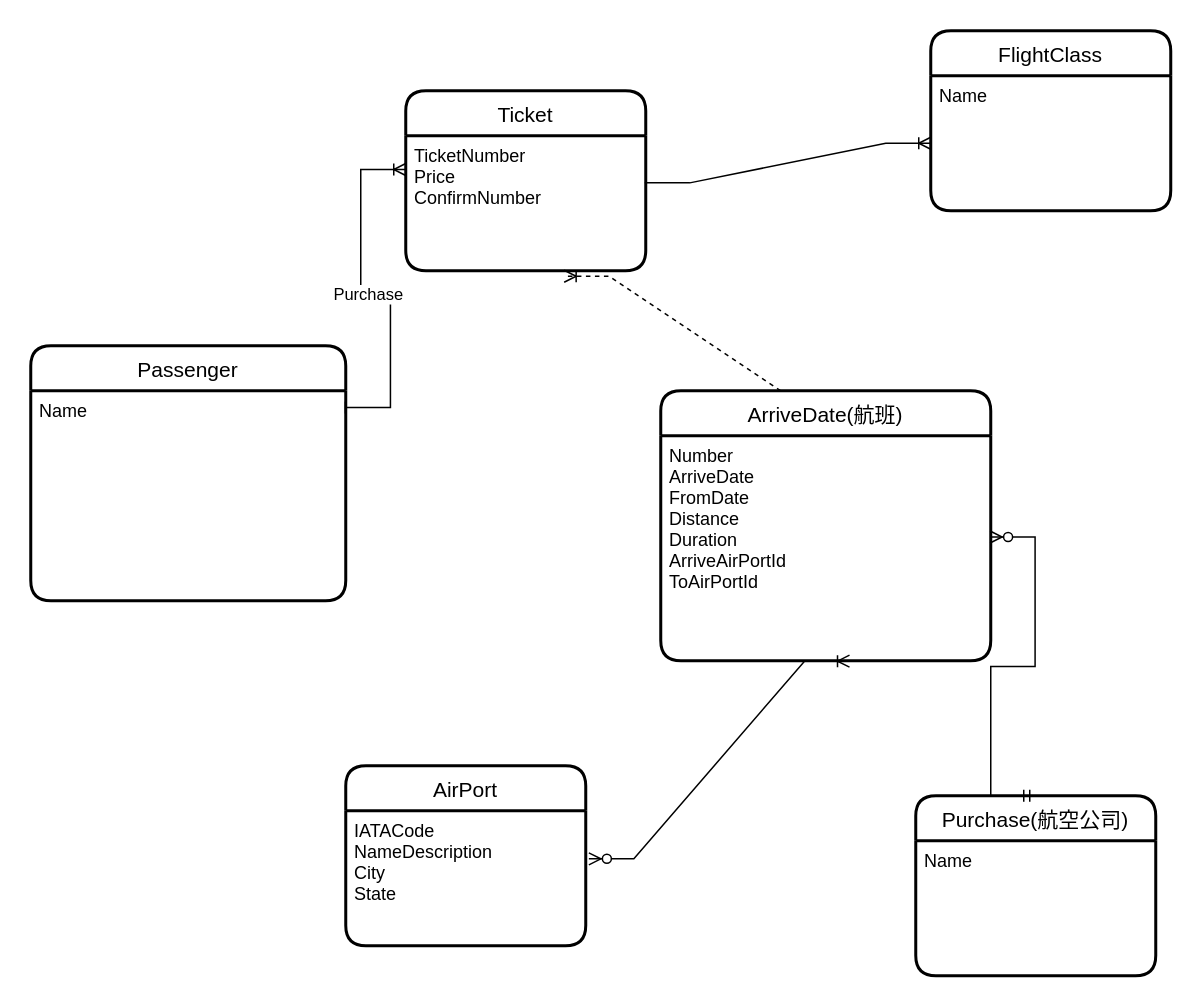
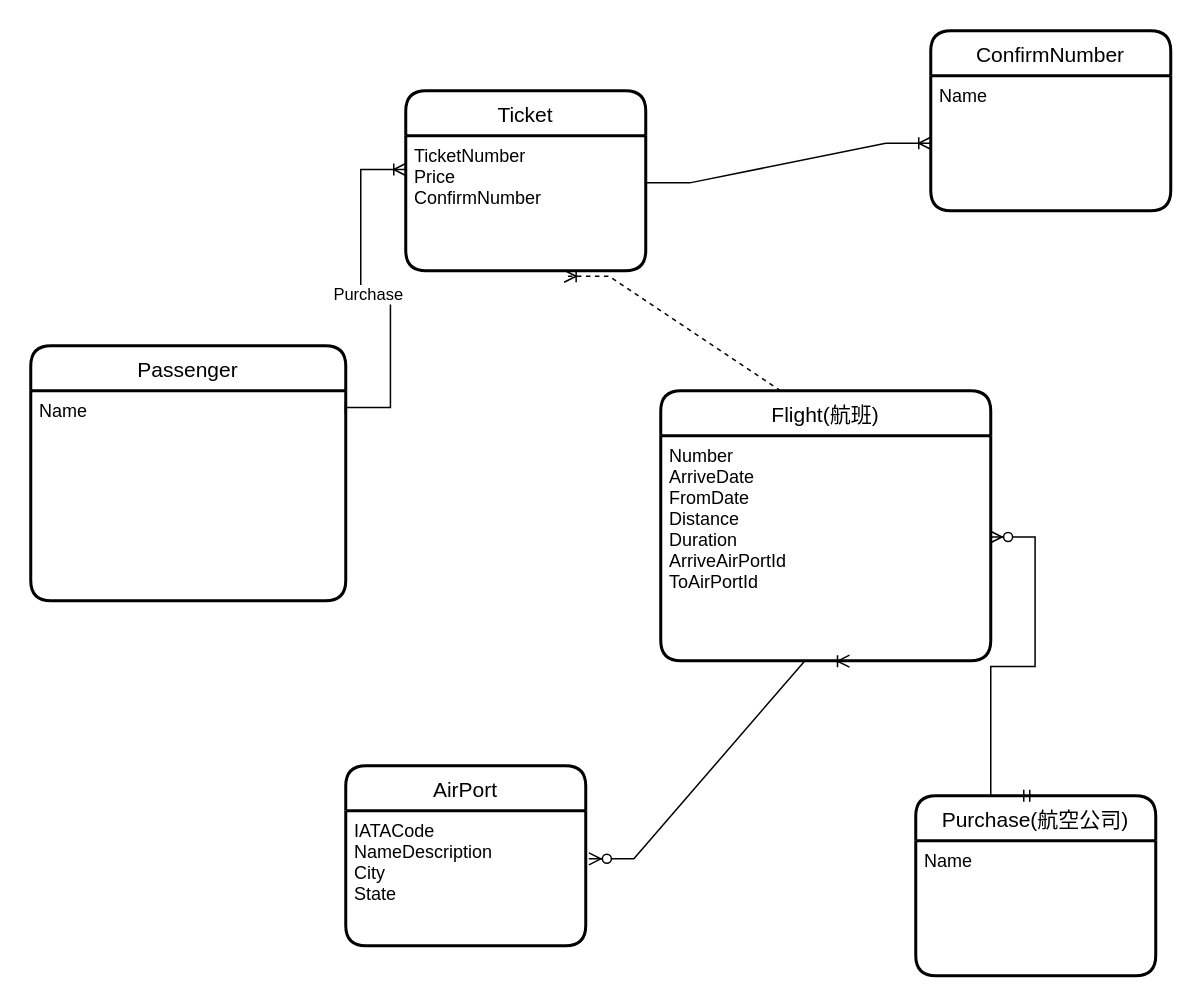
- <mxCell id="17" value="FlightClass" style="swimlane;childLayout=stackLayout;horizontal=1;startSize=30;horizontalStack=0;rounded=1;fontSize=14;fontStyle=0;strokeWidth=2;resizeParent=0;resizeLast=1;shadow=0;dashed=0;align=center;" vertex="1" parent="1"><mxGeometry x="620" y="20" width="160" height="120" as="geometry" /></mxCell>
+ <mxCell id="17" value="ConfirmNumber" style="swimlane;childLayout=stackLayout;horizontal=1;startSize=30;horizontalStack=0;rounded=1;fontSize=14;fontStyle=0;strokeWidth=2;resizeParent=0;resizeLast=1;shadow=0;dashed=0;align=center;" vertex="1" parent="1"><mxGeometry x="620" y="20" width="160" height="120" as="geometry" /></mxCell>
- <mxCell id="4" value="ArriveDate(航班)" style="swimlane;childLayout=stackLayout;horizontal=1;startSize=30;horizontalStack=0;rounded=1;fontSize=14;fontStyle=0;strokeWidth=2;resizeParent=0;resizeLast=1;shadow=0;dashed=0;align=center;" vertex="1" parent="1"><mxGeometry x="440" y="260" width="220" height="180" as="geometry" /></mxCell>
+ <mxCell id="4" value="Flight(航班)" style="swimlane;childLayout=stackLayout;horizontal=1;startSize=30;horizontalStack=0;rounded=1;fontSize=14;fontStyle=0;strokeWidth=2;resizeParent=0;resizeLast=1;shadow=0;dashed=0;align=center;" vertex="1" parent="1"><mxGeometry x="440" y="260" width="220" height="180" as="geometry" /></mxCell>
